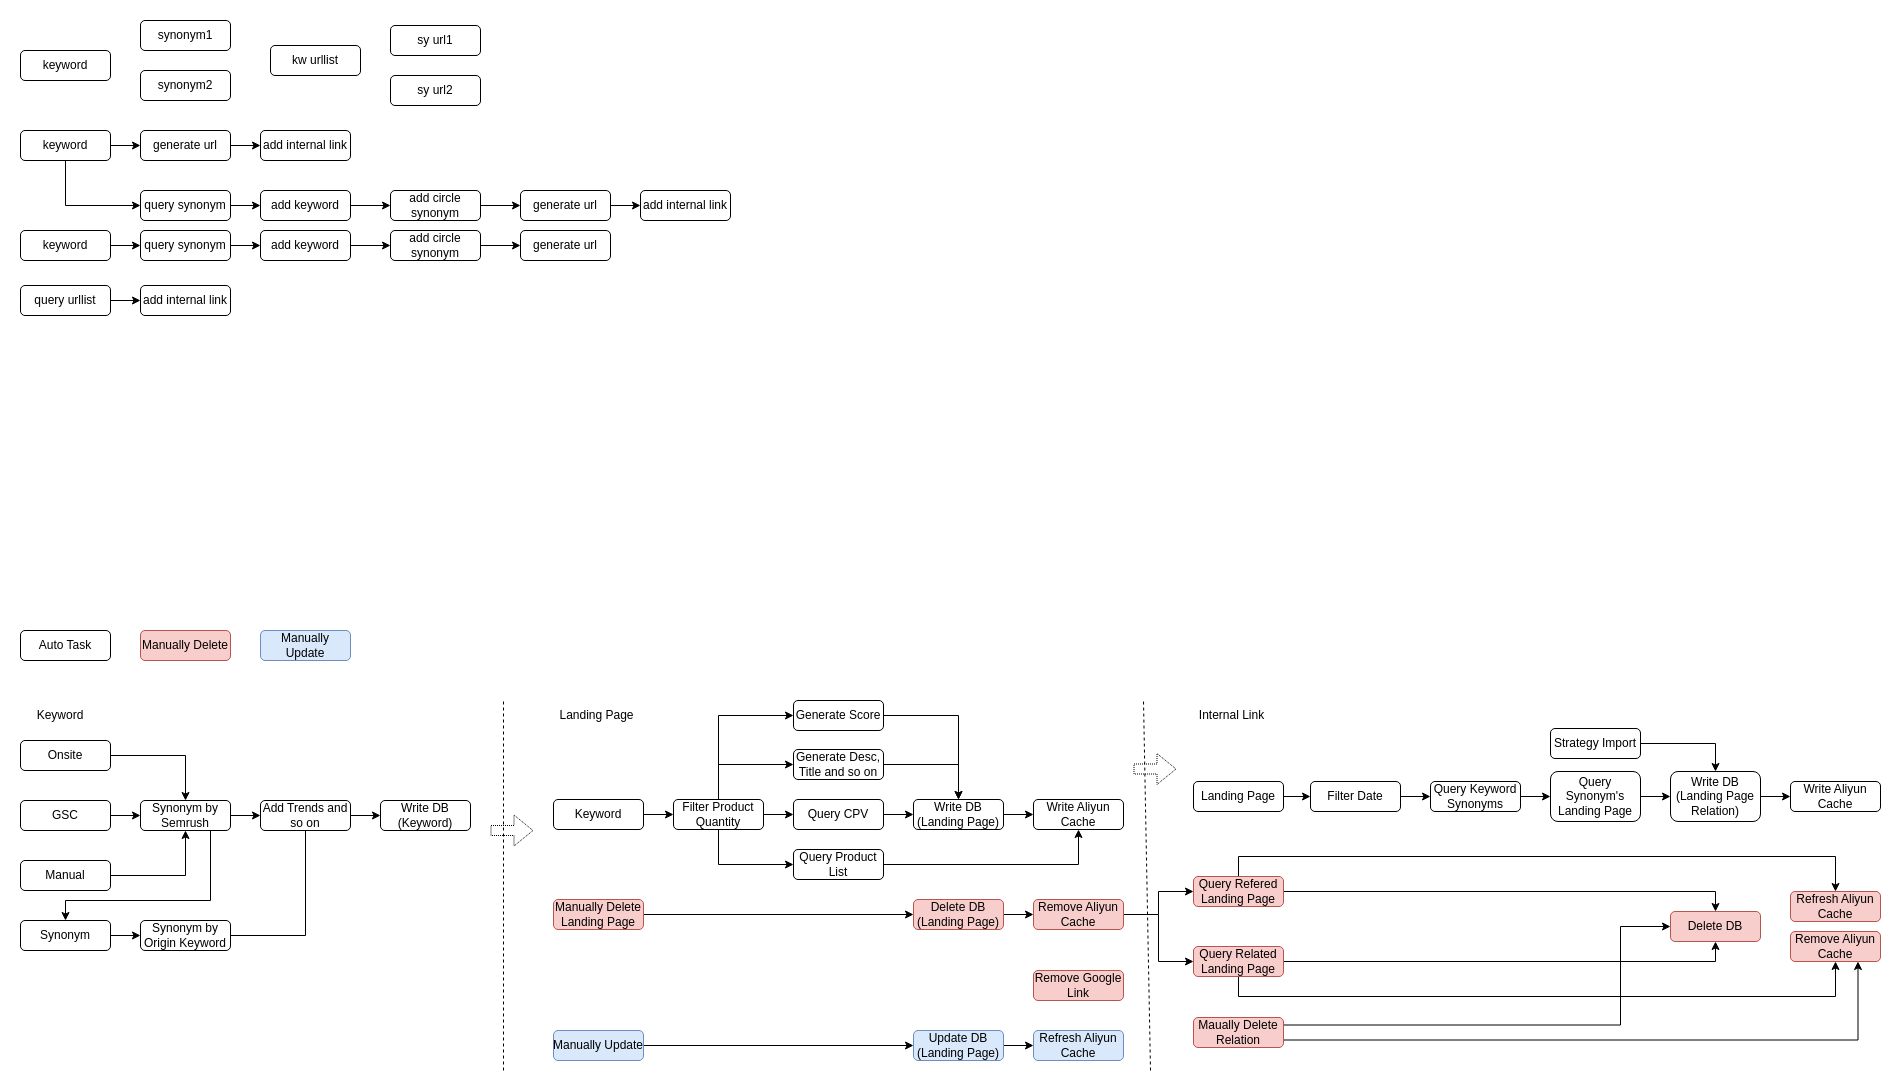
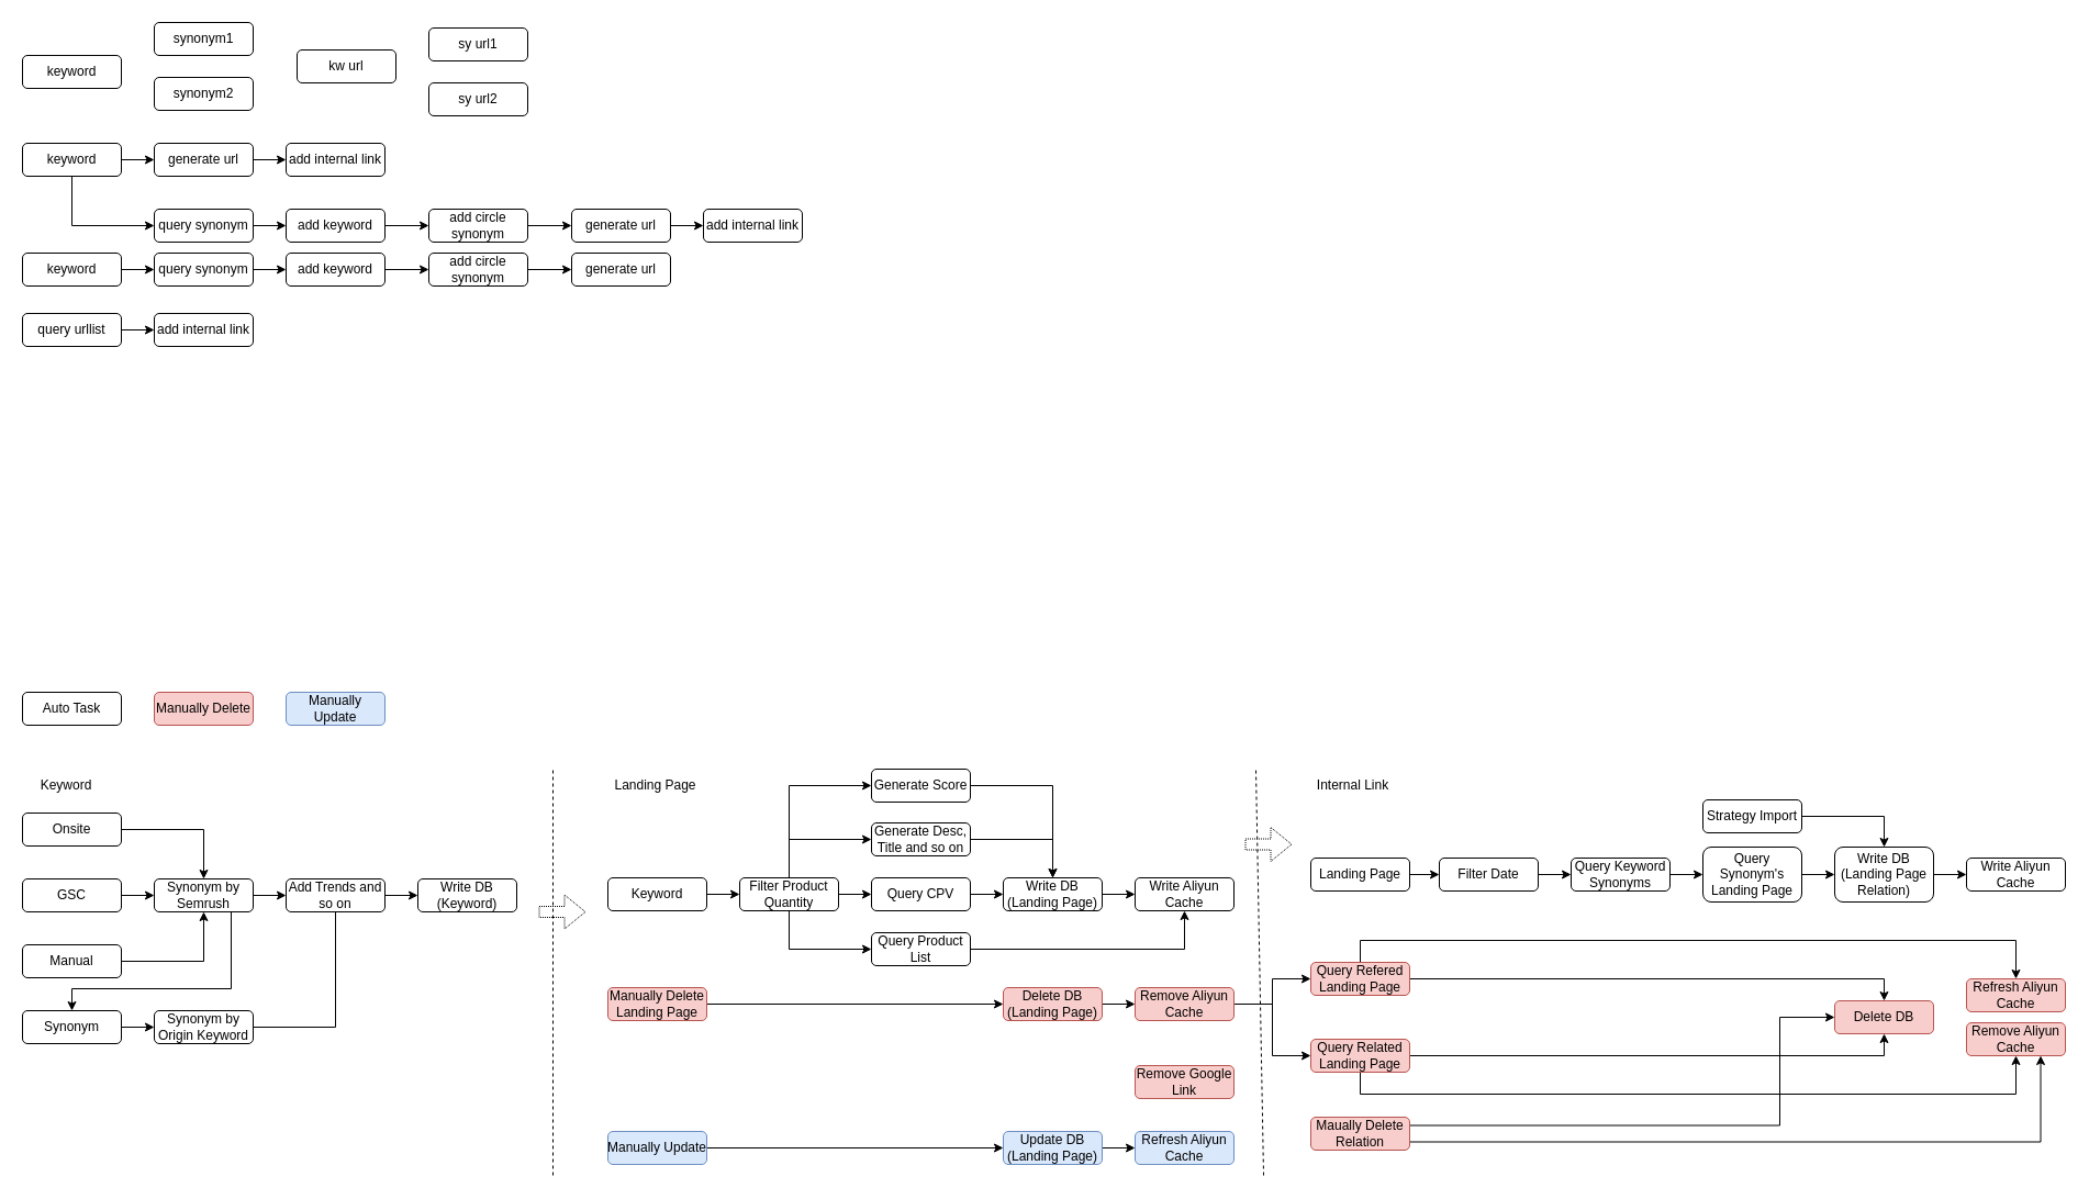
- <mxCell id="4" value="kw urllist" style="rounded=1;whiteSpace=wrap;html=1;" parent="1" vertex="1"><mxGeometry x="270" y="45" width="90" height="30" as="geometry" /></mxCell>
+ <mxCell id="4" value="kw url" style="rounded=1;whiteSpace=wrap;html=1;" parent="1" vertex="1"><mxGeometry x="270" y="45" width="90" height="30" as="geometry" /></mxCell>
